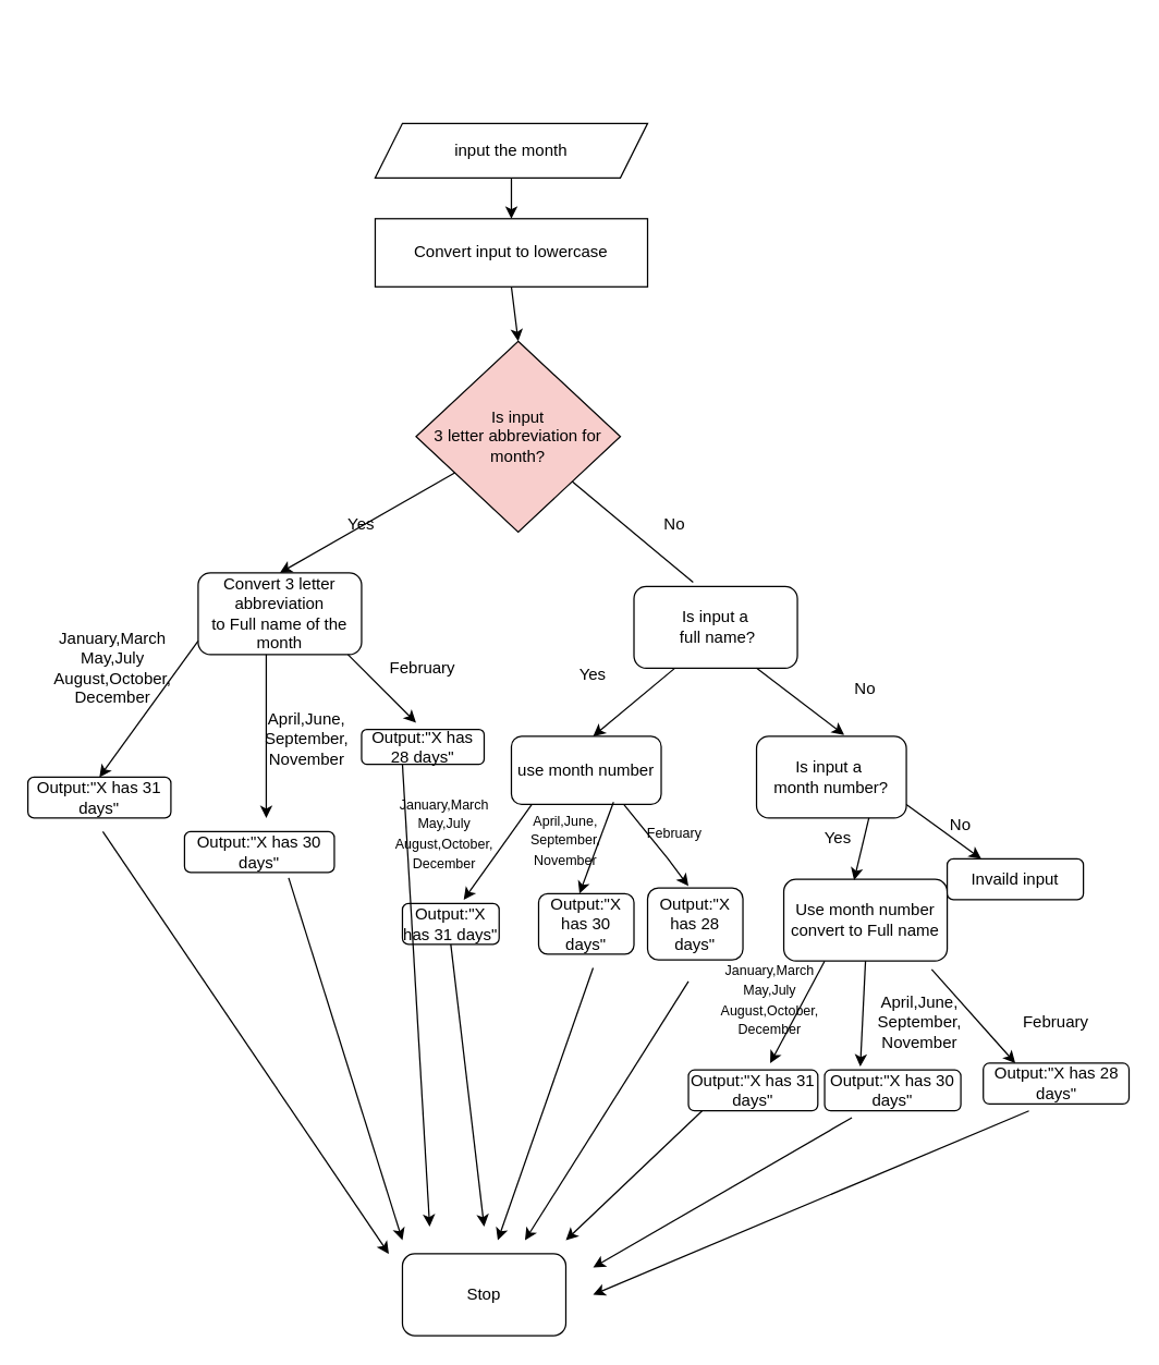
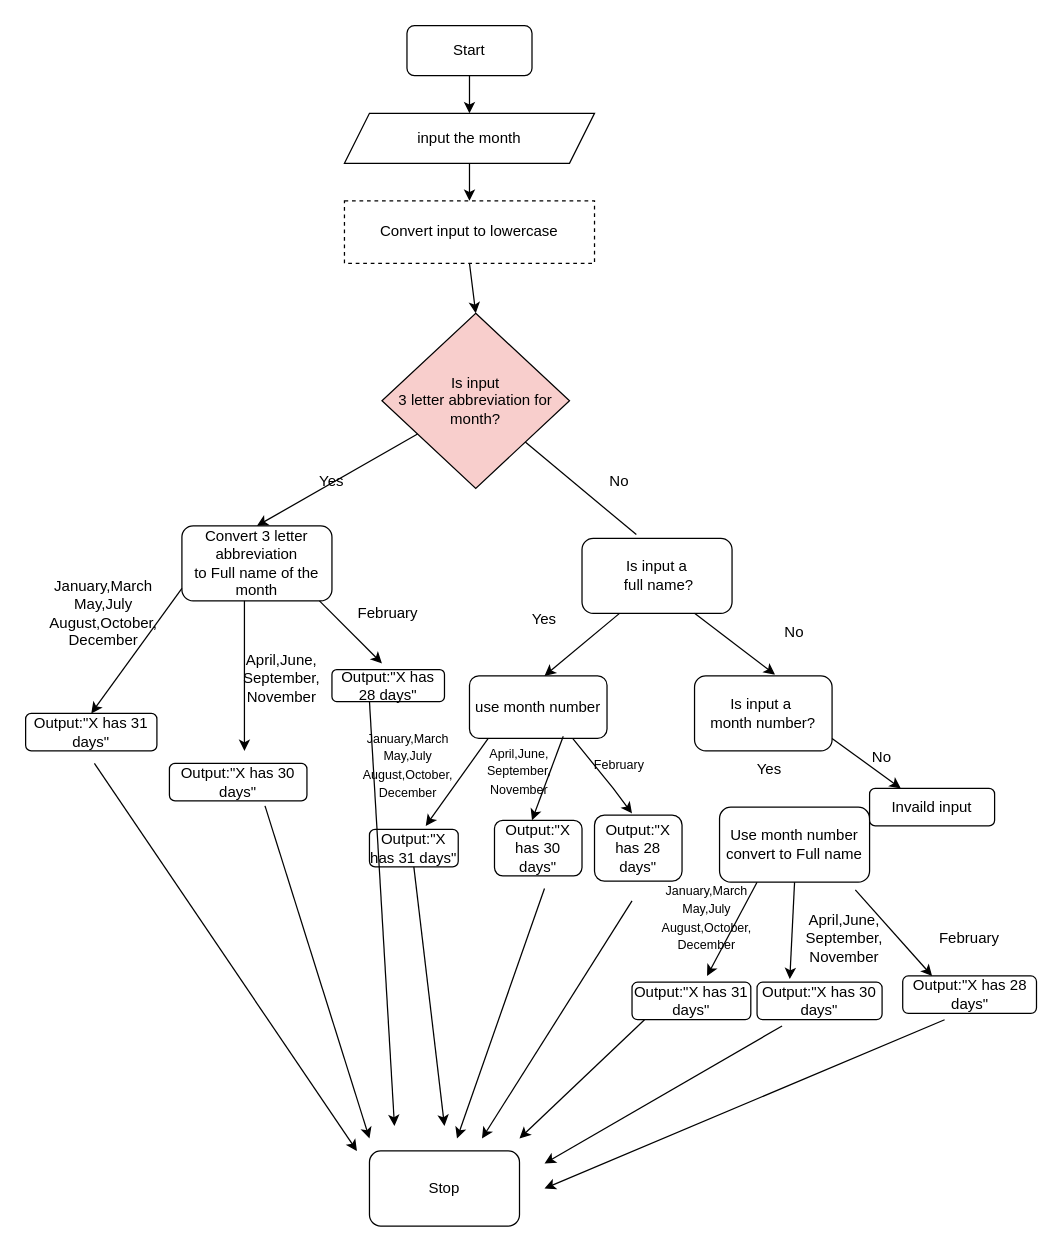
+ <mxCell id="2" value="Start" style="rounded=1;whiteSpace=wrap;html=1;" vertex="1" parent="1"><mxGeometry x="325" y="20" width="100" height="40" as="geometry" /></mxCell>
+ <mxCell id="4" value="" style="endArrow=classic;html=1;rounded=0;entryX=0.5;entryY=0;entryDx=0;entryDy=0;" edge="1" parent="1" source="2" target="3"><mxGeometry width="50" height="50" relative="1" as="geometry"><mxPoint x="395" y="280" as="sourcePoint" /><mxPoint x="445" y="230" as="targetPoint" /></mxGeometry></mxCell>
- <mxCell id="5" value="Convert input to lowercase" style="rounded=0;whiteSpace=wrap;html=1;" vertex="1" parent="1"><mxGeometry x="275" y="160" width="200" height="50" as="geometry" /></mxCell>
+ <mxCell id="5" value="Convert input to lowercase" style="rounded=0;whiteSpace=wrap;html=1;dashed=1;" vertex="1" parent="1"><mxGeometry x="275" y="160" width="200" height="50" as="geometry" /></mxCell>
- <mxCell id="23" value="" style="endArrow=classic;html=1;rounded=0;entryX=0.43;entryY=0.01;entryDx=0;entryDy=0;entryPerimeter=0;exitX=0.75;exitY=1;exitDx=0;exitDy=0;" edge="1" parent="1" source="15" target="21"><mxGeometry width="50" height="50" relative="1" as="geometry"><mxPoint x="585" y="600" as="sourcePoint" /><mxPoint x="525" y="650" as="targetPoint" /></mxGeometry></mxCell>
